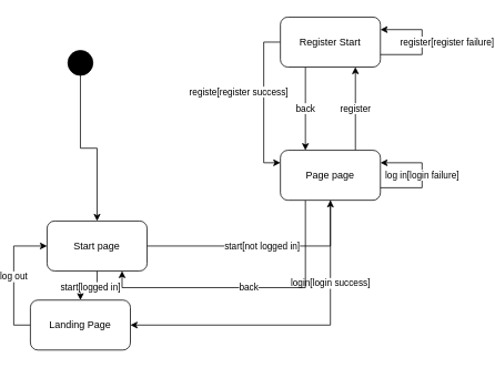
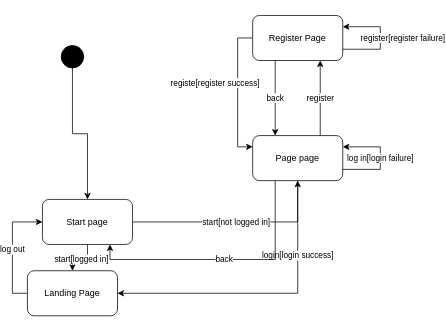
- <mxCell id="11" value="Register Start" style="rounded=1;whiteSpace=wrap;html=1;" vertex="1" parent="1"><mxGeometry x="320" y="20" width="120" height="60" as="geometry" /></mxCell>
+ <mxCell id="11" value="Register Page" style="rounded=1;whiteSpace=wrap;html=1;" vertex="1" parent="1"><mxGeometry x="320" y="20" width="120" height="60" as="geometry" /></mxCell>
